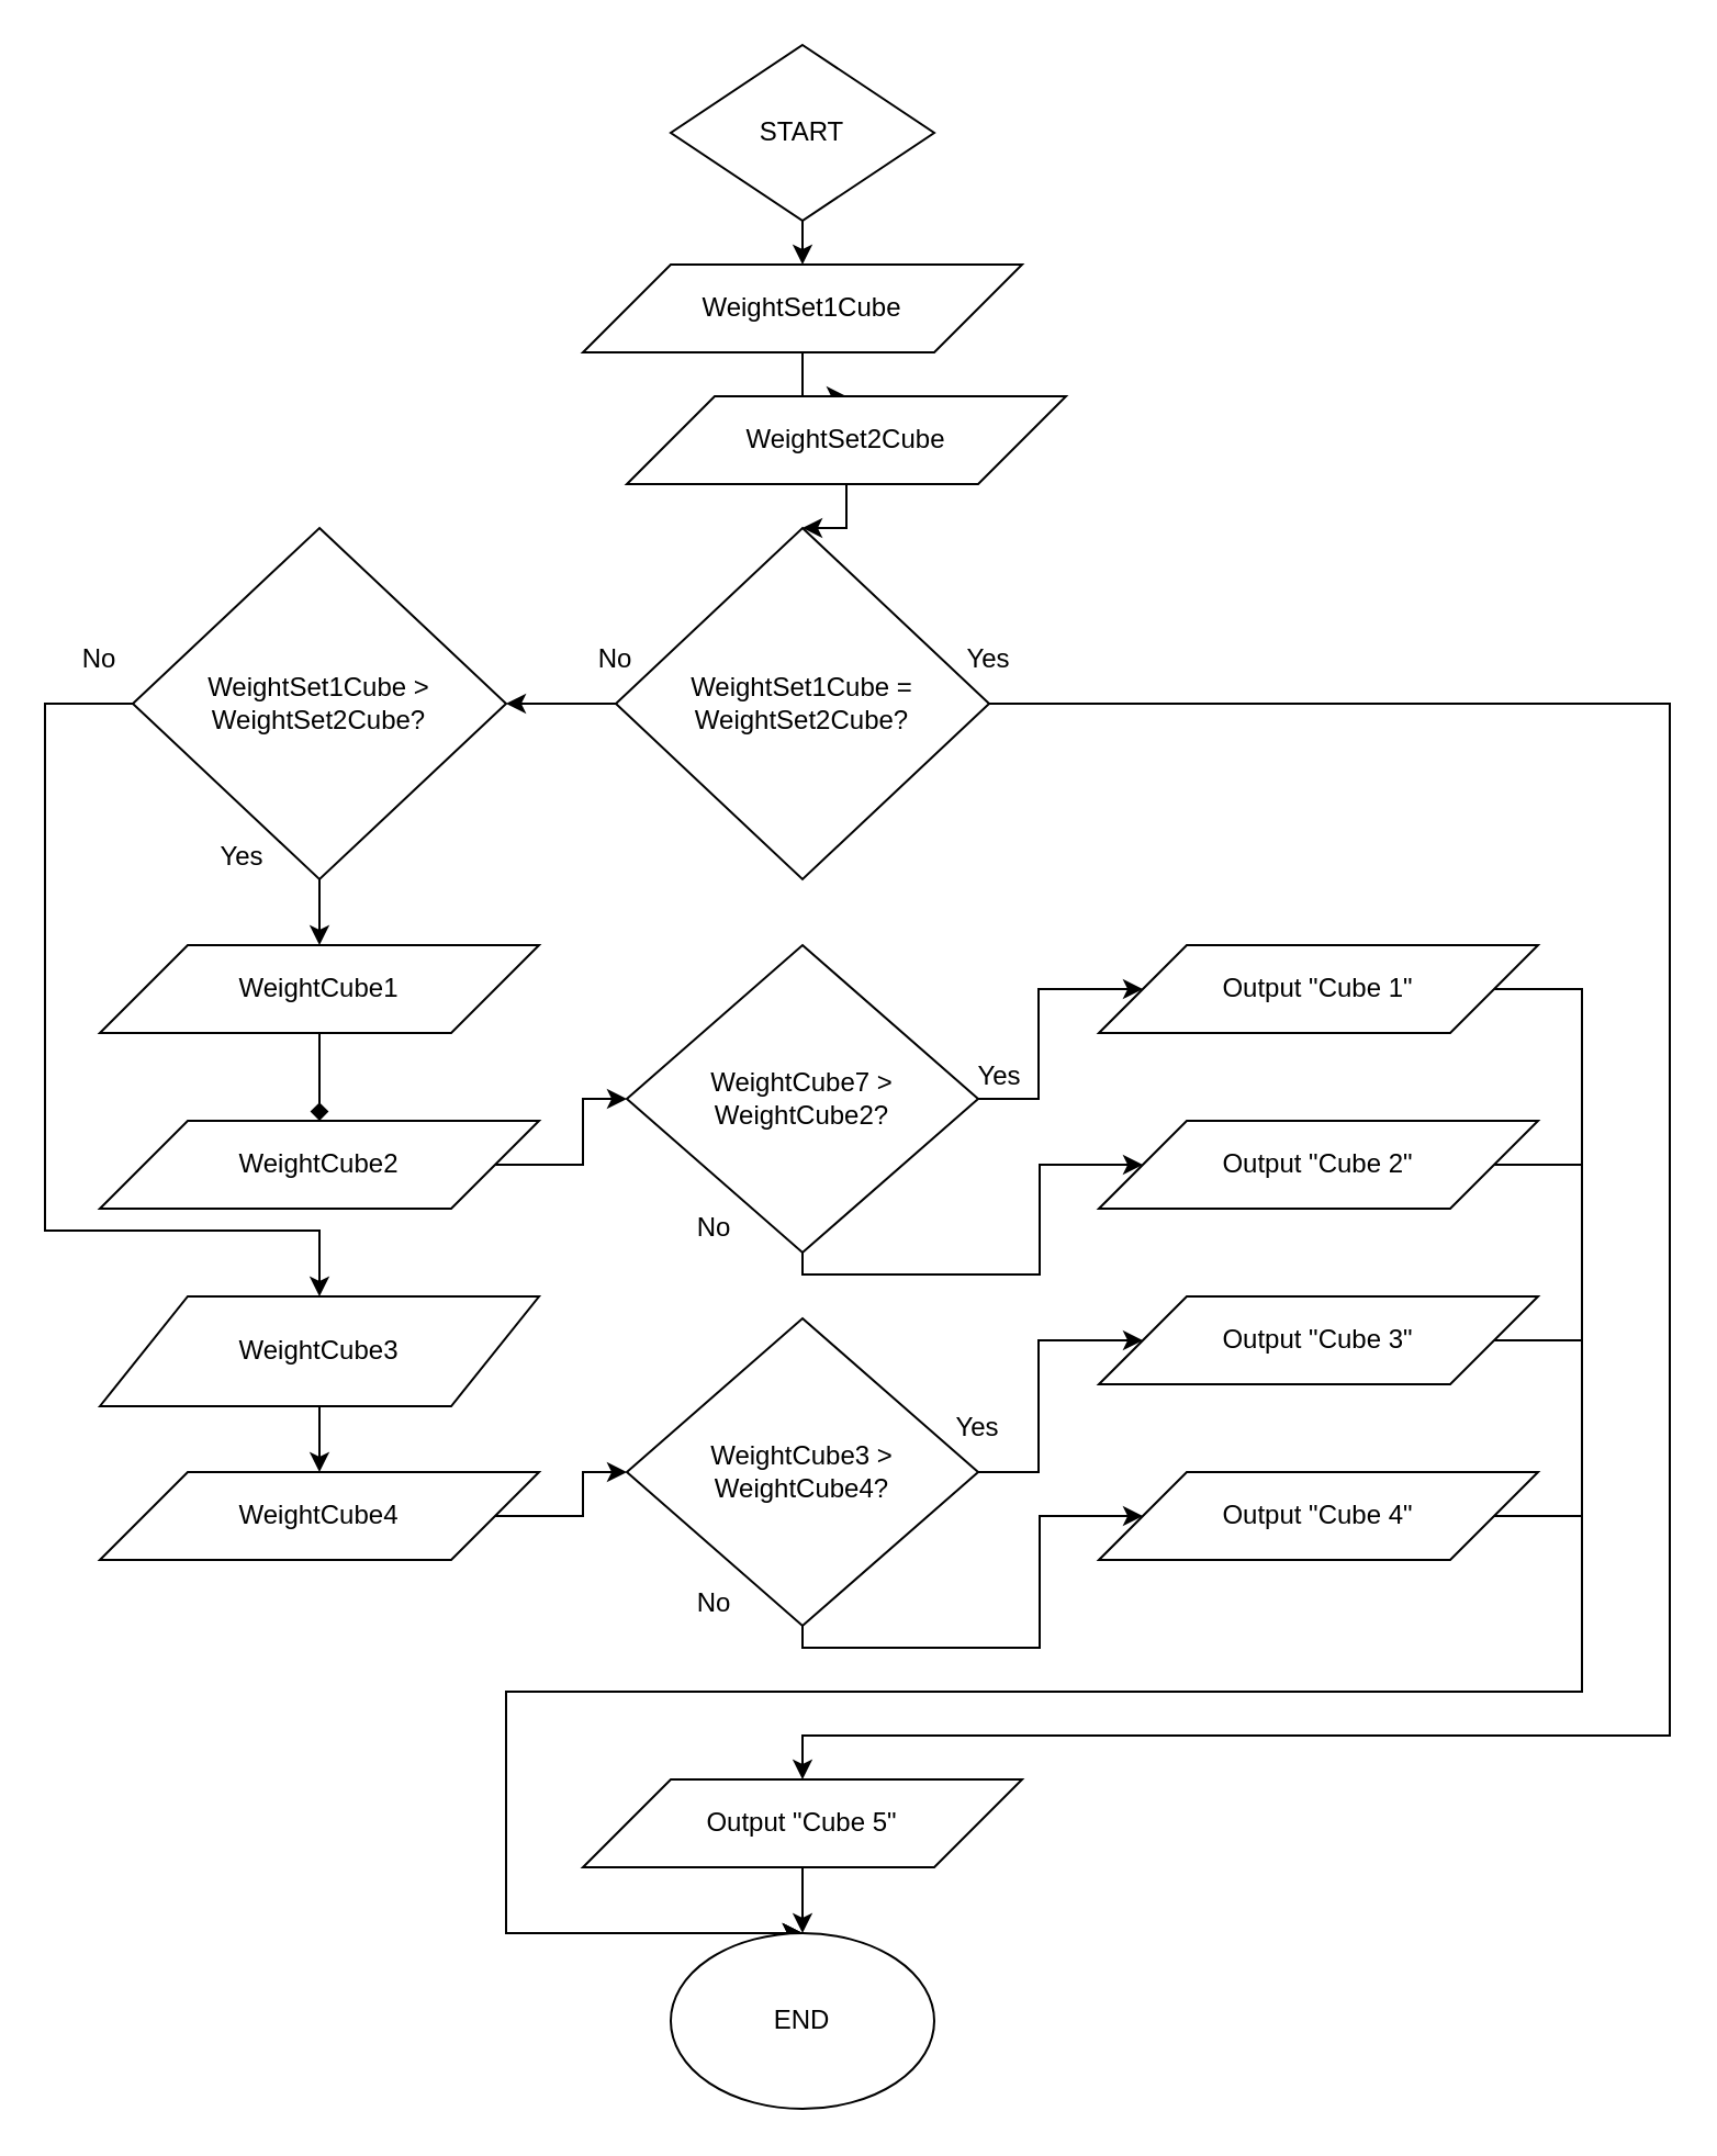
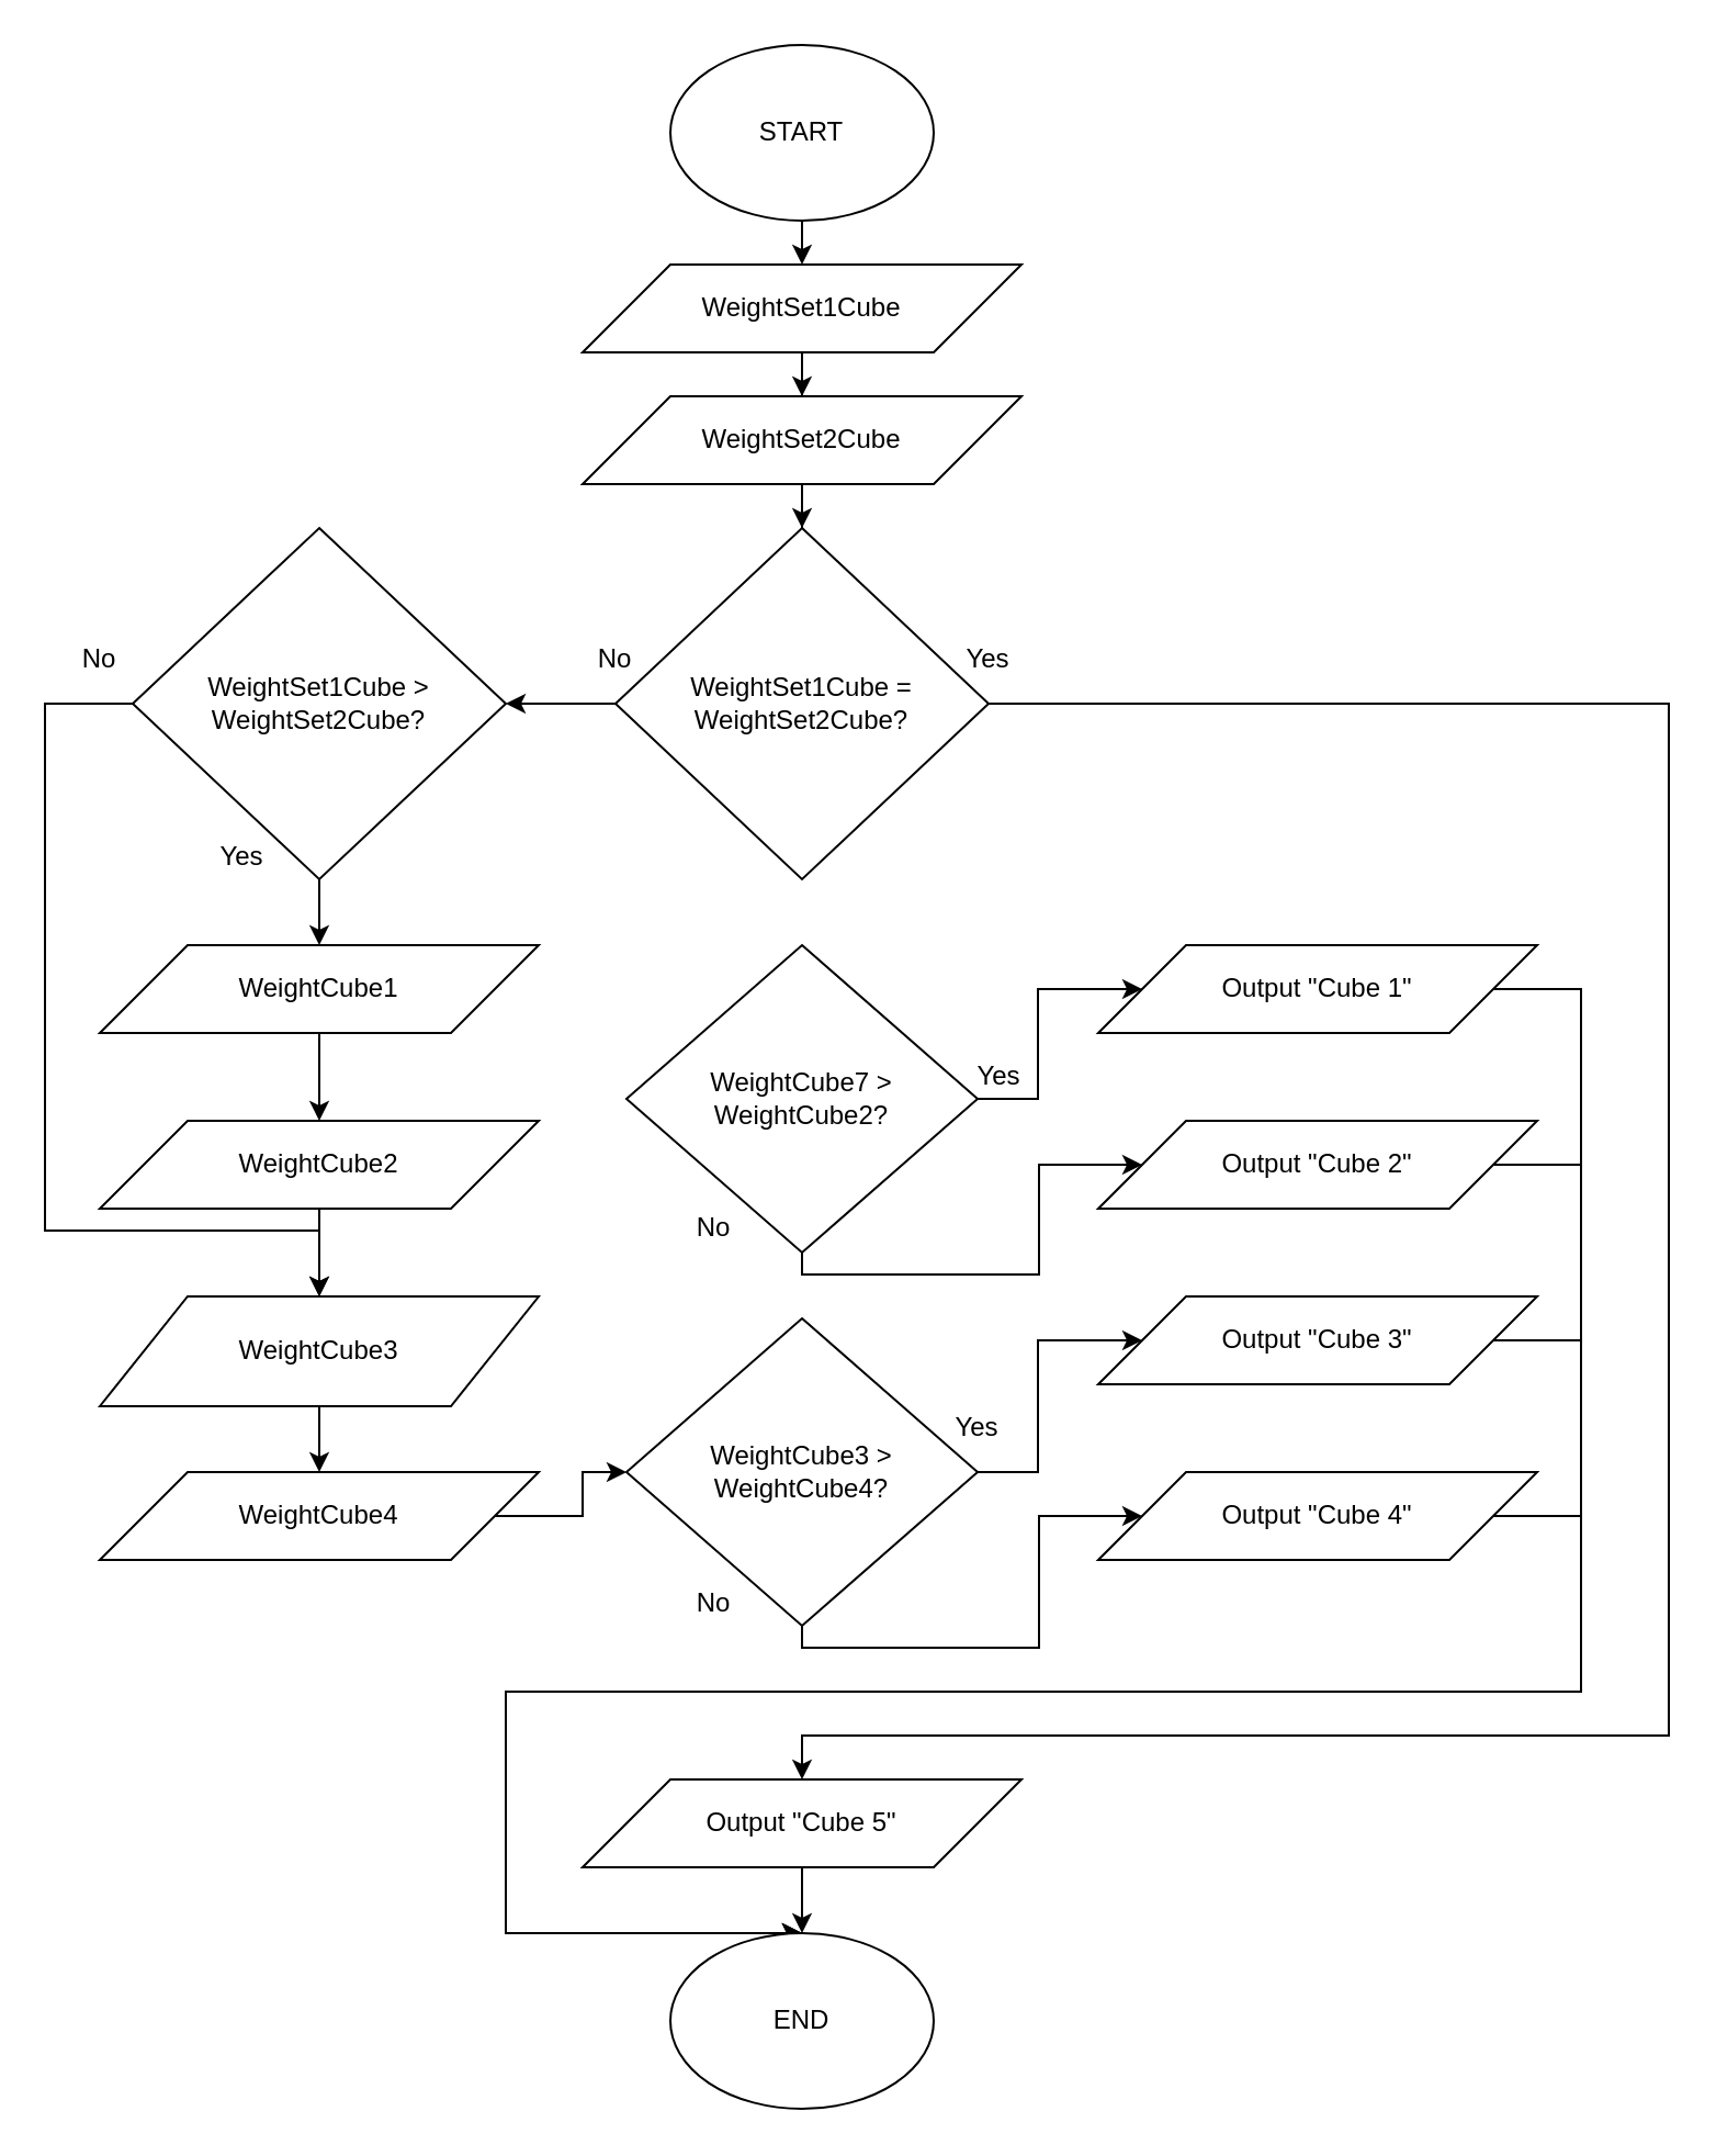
- <mxCell id="3" value="START" style="rhombus;whiteSpace=wrap;html=1;" parent="1" vertex="1"><mxGeometry x="305" y="20" width="120" height="80" as="geometry" /></mxCell>
+ <mxCell id="3" value="START" style="ellipse;whiteSpace=wrap;html=1;" parent="1" vertex="1"><mxGeometry x="305" y="20" width="120" height="80" as="geometry" /></mxCell>
- <mxCell id="7" value="WeightSet2Cube" style="shape=parallelogram;perimeter=parallelogramPerimeter;whiteSpace=wrap;html=1;" parent="1" vertex="1"><mxGeometry x="285" y="180" width="200" height="40" as="geometry" /></mxCell>
+ <mxCell id="7" value="WeightSet2Cube" style="shape=parallelogram;perimeter=parallelogramPerimeter;whiteSpace=wrap;html=1;" parent="1" vertex="1"><mxGeometry x="265" y="180" width="200" height="40" as="geometry" /></mxCell>
- <mxCell id="14" style="edgeStyle=orthogonalEdgeStyle;rounded=0;orthogonalLoop=1;jettySize=auto;html=1;entryX=0.5;entryY=0;entryDx=0;entryDy=0;endArrow=diamond;" edge="1" parent="1" source="15" target="17"><mxGeometry relative="1" as="geometry" /></mxCell>
+ <mxCell id="14" style="edgeStyle=orthogonalEdgeStyle;rounded=0;orthogonalLoop=1;jettySize=auto;html=1;entryX=0.5;entryY=0;entryDx=0;entryDy=0;" edge="1" parent="1" source="15" target="17"><mxGeometry relative="1" as="geometry" /></mxCell>
- <mxCell id="16" style="edgeStyle=orthogonalEdgeStyle;rounded=0;orthogonalLoop=1;jettySize=auto;html=1;entryX=0;entryY=0.5;entryDx=0;entryDy=0;" edge="1" parent="1" source="17" target="20"><mxGeometry relative="1" as="geometry" /></mxCell>
+ <mxCell id="16" style="edgeStyle=orthogonalEdgeStyle;rounded=0;orthogonalLoop=1;jettySize=auto;html=1;" edge="1" parent="1" source="17" target="26"><mxGeometry relative="1" as="geometry" /></mxCell>
